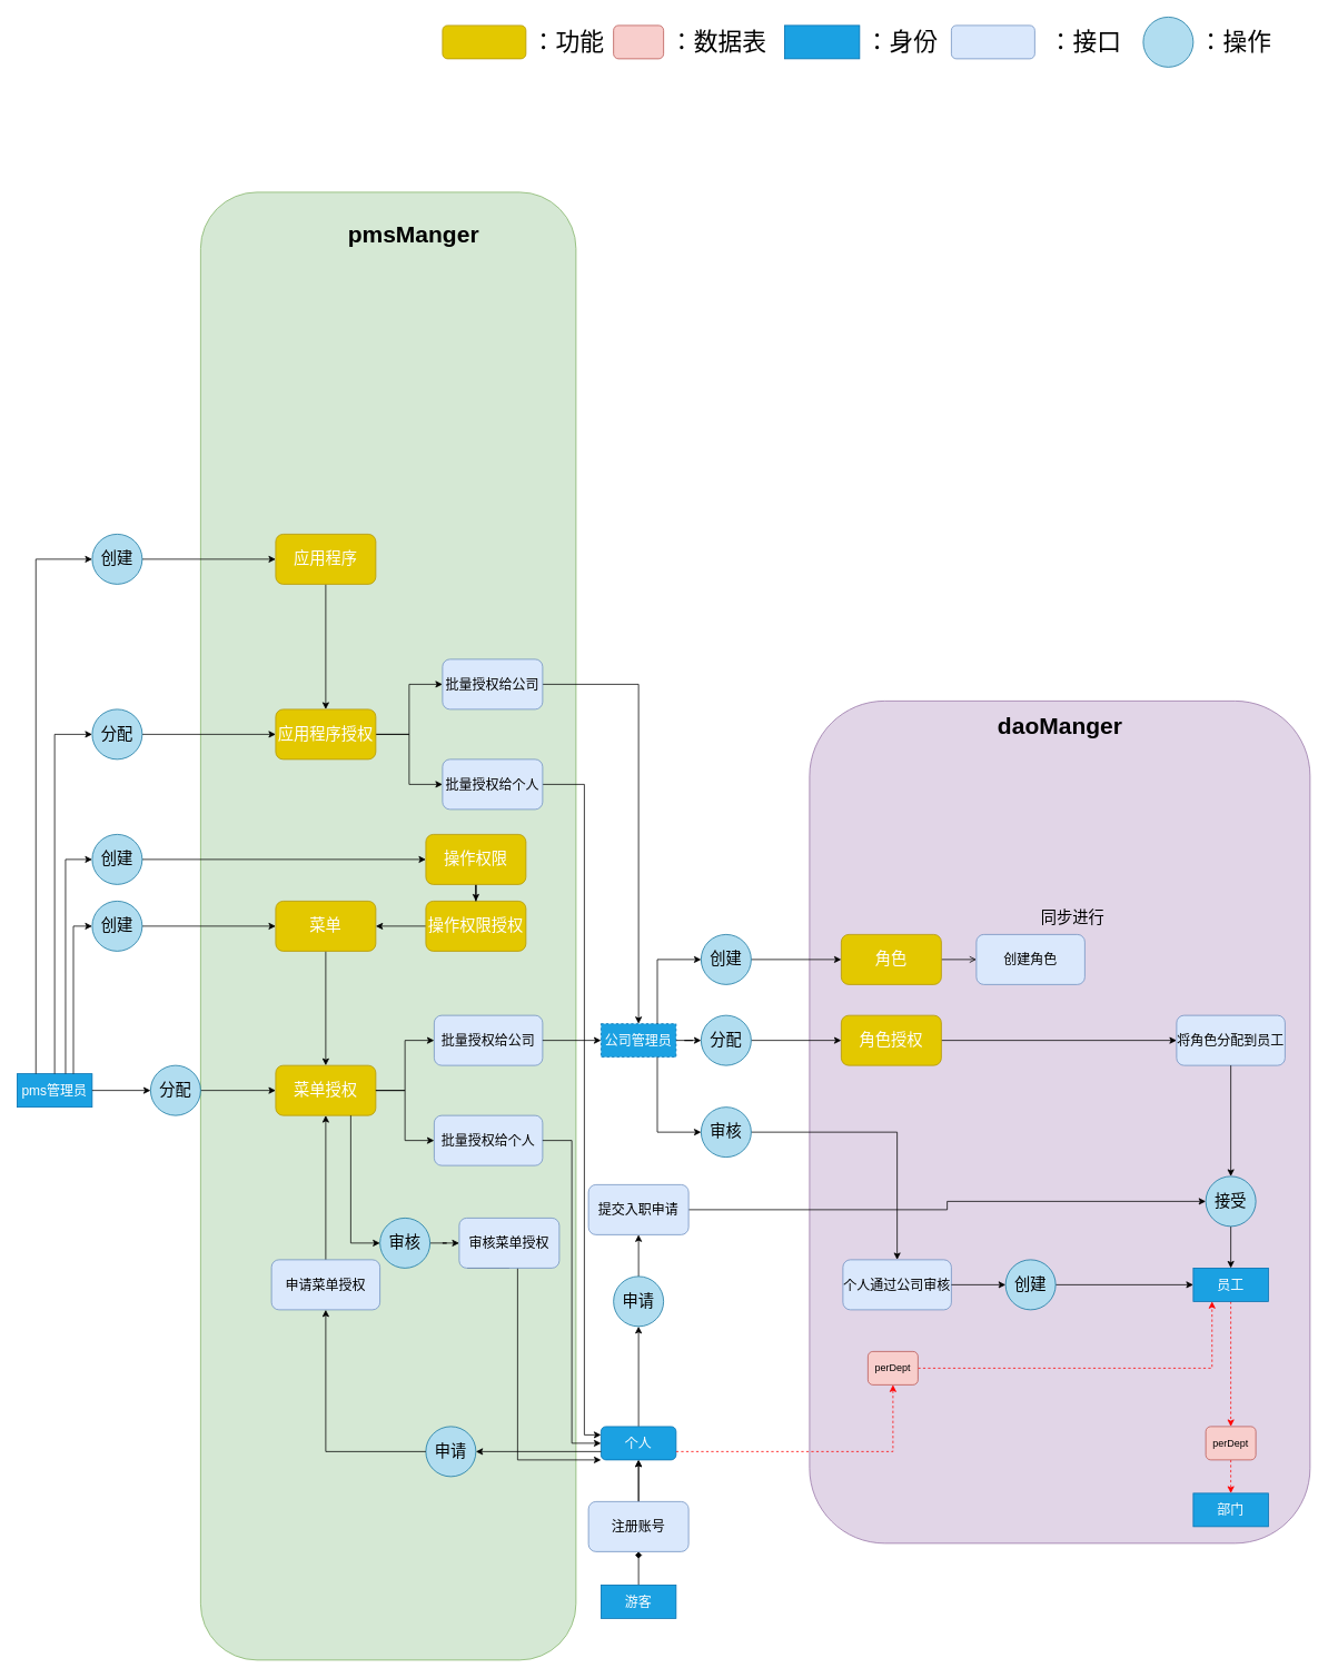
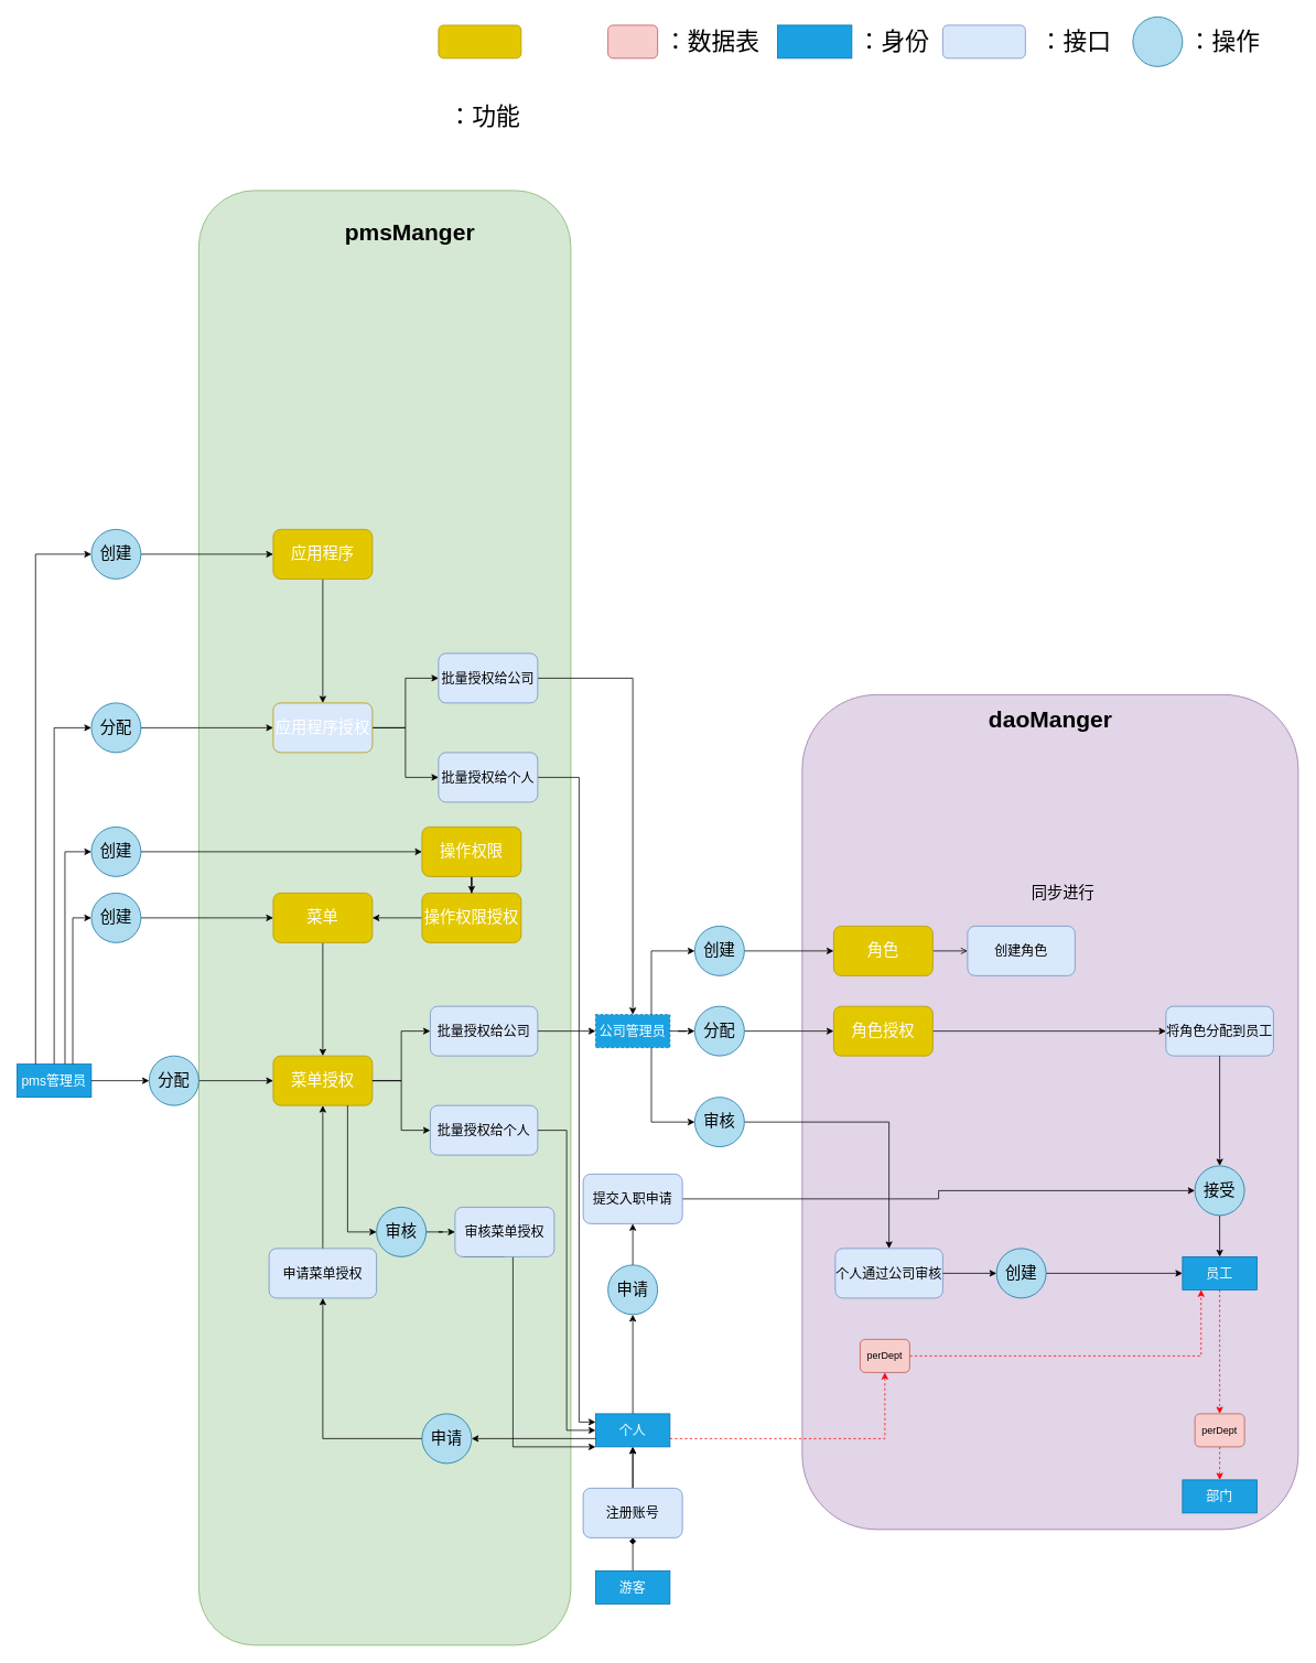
- <mxCell id="56" value="&lt;font style=&quot;font-size: 29px&quot;&gt;：功能&lt;/font&gt;" style="text;html=1;align=center;verticalAlign=middle;resizable=0;points=[];autosize=1;" parent="1" vertex="1"><mxGeometry x="630" y="35" width="100" height="30" as="geometry" /></mxCell>
+ <mxCell id="56" value="&lt;font style=&quot;font-size: 29px&quot;&gt;：功能&lt;/font&gt;" style="text;html=1;align=center;verticalAlign=middle;resizable=0;points=[];autosize=1;" parent="1" vertex="1"><mxGeometry x="535" y="125" width="100" height="30" as="geometry" /></mxCell>
- <mxCell id="10" value="&lt;font style=&quot;font-size: 19px&quot;&gt;应用程序授权&lt;/font&gt;" style="rounded=1;whiteSpace=wrap;html=1;fillColor=#e3c800;strokeColor=#B09500;fontColor=#ffffff;" parent="1" vertex="1"><mxGeometry x="330" y="850" width="120" height="60" as="geometry" /></mxCell>
+ <mxCell id="10" value="&lt;font style=&quot;font-size: 19px&quot;&gt;应用程序授权&lt;/font&gt;" style="rounded=1;whiteSpace=wrap;html=1;fillColor=#dae8fc;strokeColor=#B09500;fontColor=#ffffff;" parent="1" vertex="1"><mxGeometry x="330" y="850" width="120" height="60" as="geometry" /></mxCell>
- <mxCell id="29" value="&lt;font style=&quot;font-size: 19px&quot;&gt;同步进行&lt;/font&gt;" style="text;html=1;align=center;verticalAlign=middle;resizable=0;points=[];autosize=1;" parent="1" vertex="1"><mxGeometry x="1240" y="1090" width="90" height="20" as="geometry" /></mxCell>
+ <mxCell id="29" value="&lt;font style=&quot;font-size: 19px&quot;&gt;同步进行&lt;/font&gt;" style="text;html=1;align=center;verticalAlign=middle;resizable=0;points=[];autosize=1;" parent="1" vertex="1"><mxGeometry x="1240" y="1070" width="90" height="20" as="geometry" /></mxCell>
- <mxCell id="18" value="&lt;font style=&quot;font-size: 16px&quot;&gt;个人&lt;/font&gt;" style="whiteSpace=wrap;html=1;fillColor=#1ba1e2;strokeColor=#006EAF;fontColor=#ffffff;rounded=1;" parent="1" vertex="1"><mxGeometry x="720" y="1710" width="90" height="40" as="geometry" /></mxCell>
+ <mxCell id="18" value="&lt;font style=&quot;font-size: 16px&quot;&gt;个人&lt;/font&gt;" style="rounded=0;whiteSpace=wrap;html=1;fillColor=#1ba1e2;strokeColor=#006EAF;fontColor=#ffffff;" parent="1" vertex="1"><mxGeometry x="720" y="1710" width="90" height="40" as="geometry" /></mxCell>
